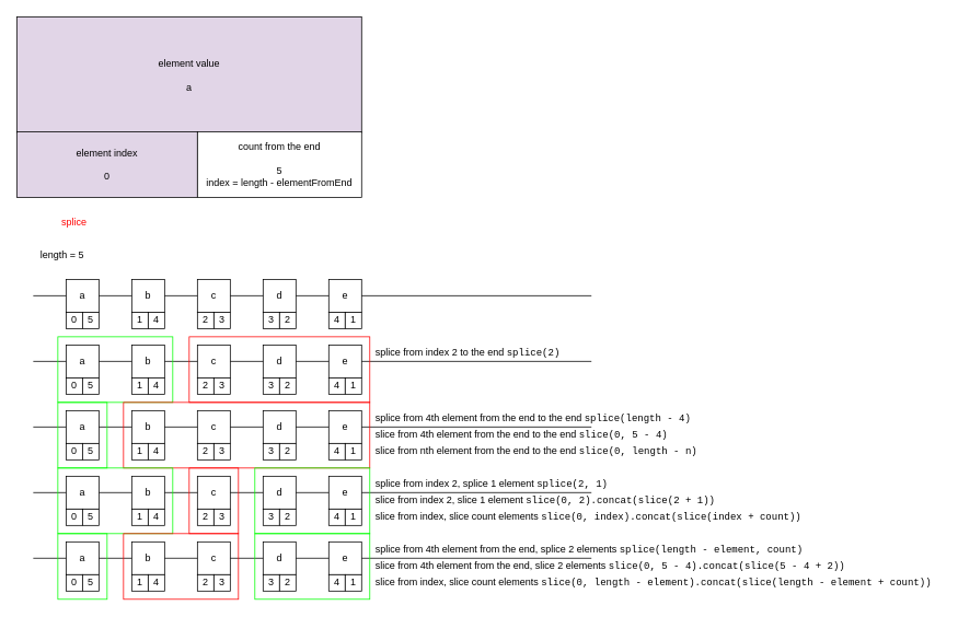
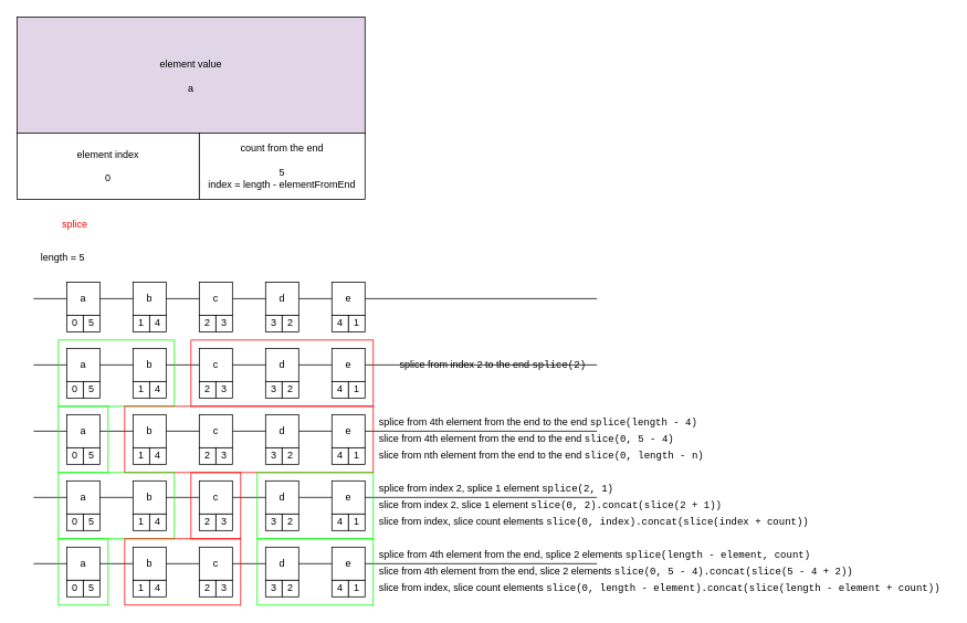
- <mxCell id="70" value="element index&lt;br&gt;&lt;br&gt;0" style="rounded=0;whiteSpace=wrap;html=1;fillColor=#e1d5e7;" vertex="1" parent="1"><mxGeometry x="20" y="160" width="220" height="80" as="geometry" /></mxCell>
+ <mxCell id="70" value="element index&lt;br&gt;&lt;br&gt;0" style="rounded=0;whiteSpace=wrap;html=1;" vertex="1" parent="1"><mxGeometry x="20" y="160" width="220" height="80" as="geometry" /></mxCell>
- <mxCell id="14" value="splice from index 2 to the end &lt;font face=&quot;Courier New&quot;&gt;splice(2)&lt;/font&gt;" style="text;html=1;align=left;verticalAlign=middle;resizable=0;points=[];autosize=1;" vertex="1" parent="1"><mxGeometry x="455" y="420" width="240" height="20" as="geometry" /></mxCell>
+ <mxCell id="14" value="splice from index 2 to the end &lt;font face=&quot;Courier New&quot;&gt;splice(2)&lt;/font&gt;" style="text;html=1;align=left;verticalAlign=middle;resizable=0;points=[];autosize=1;" vertex="1" parent="1"><mxGeometry x="480" y="430" width="240" height="20" as="geometry" /></mxCell>
